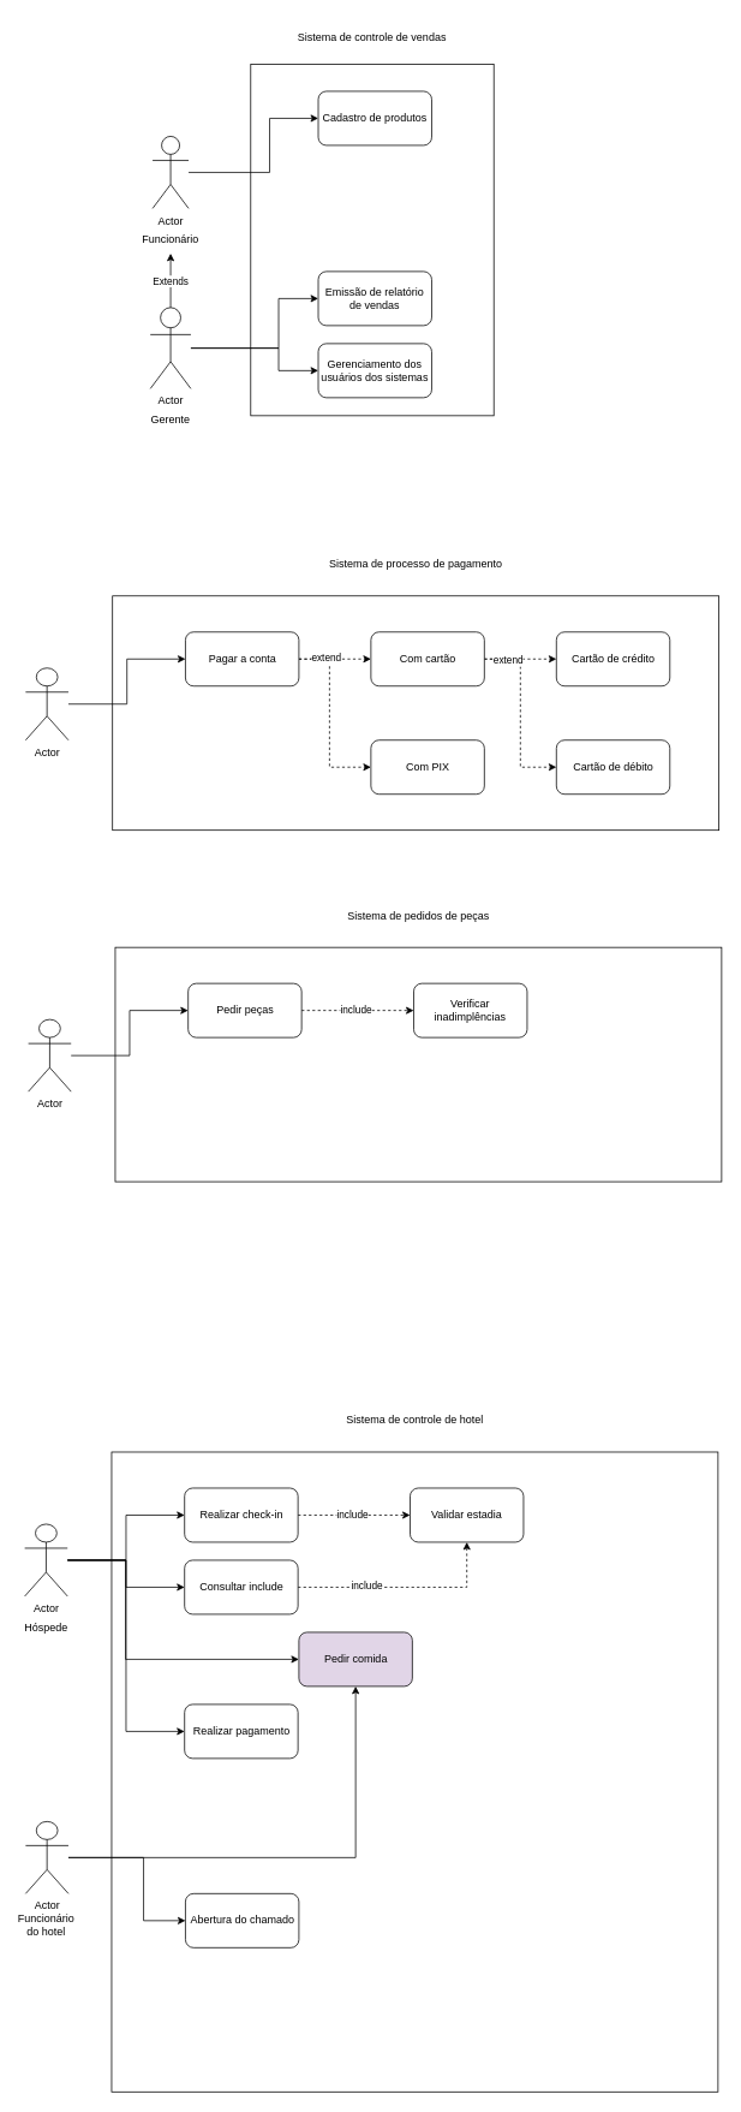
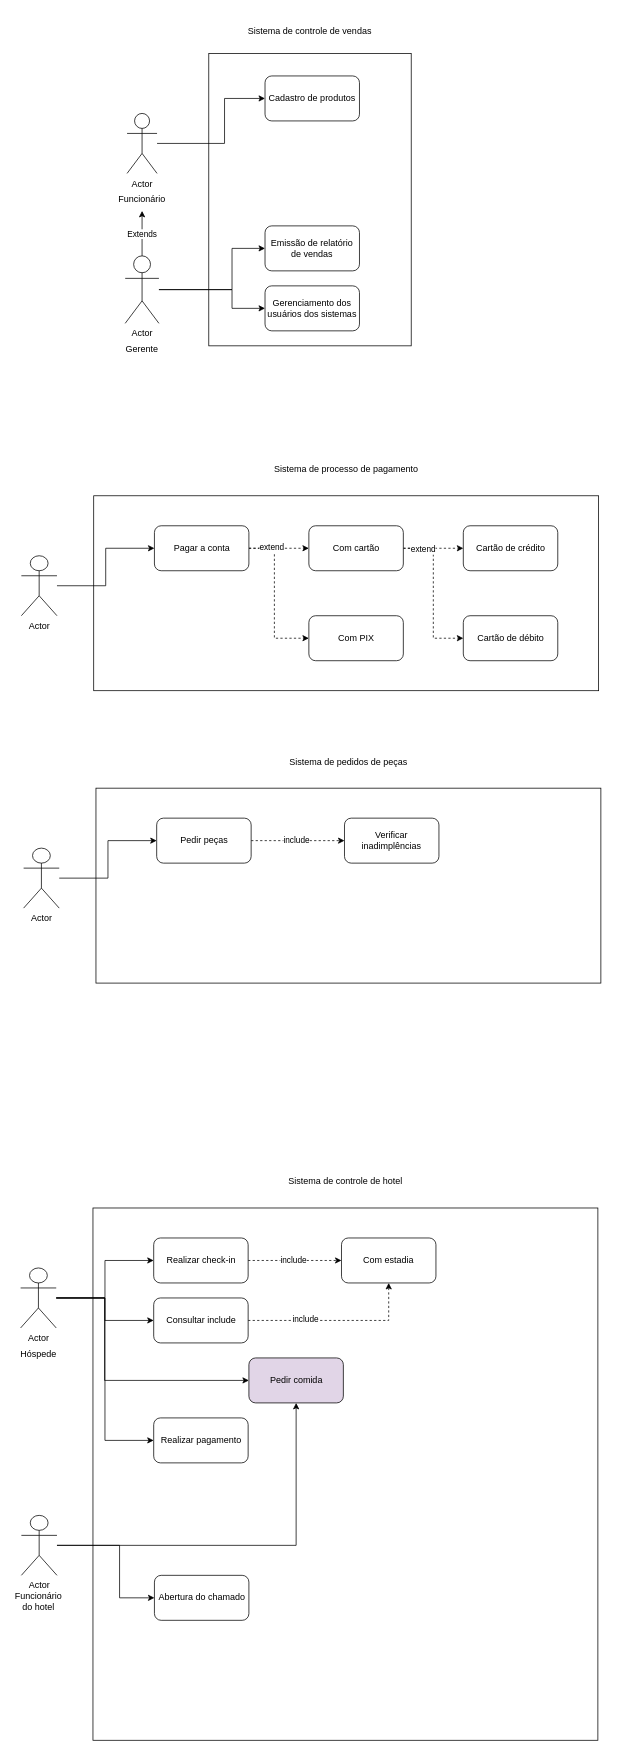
- <mxCell id="49" value="Validar estadia" style="rounded=1;whiteSpace=wrap;html=1;" vertex="1" parent="1"><mxGeometry x="455" y="1650" width="126" height="60" as="geometry" /></mxCell>
+ <mxCell id="49" value="Com estadia" style="rounded=1;whiteSpace=wrap;html=1;" vertex="1" parent="1"><mxGeometry x="455" y="1650" width="126" height="60" as="geometry" /></mxCell>
